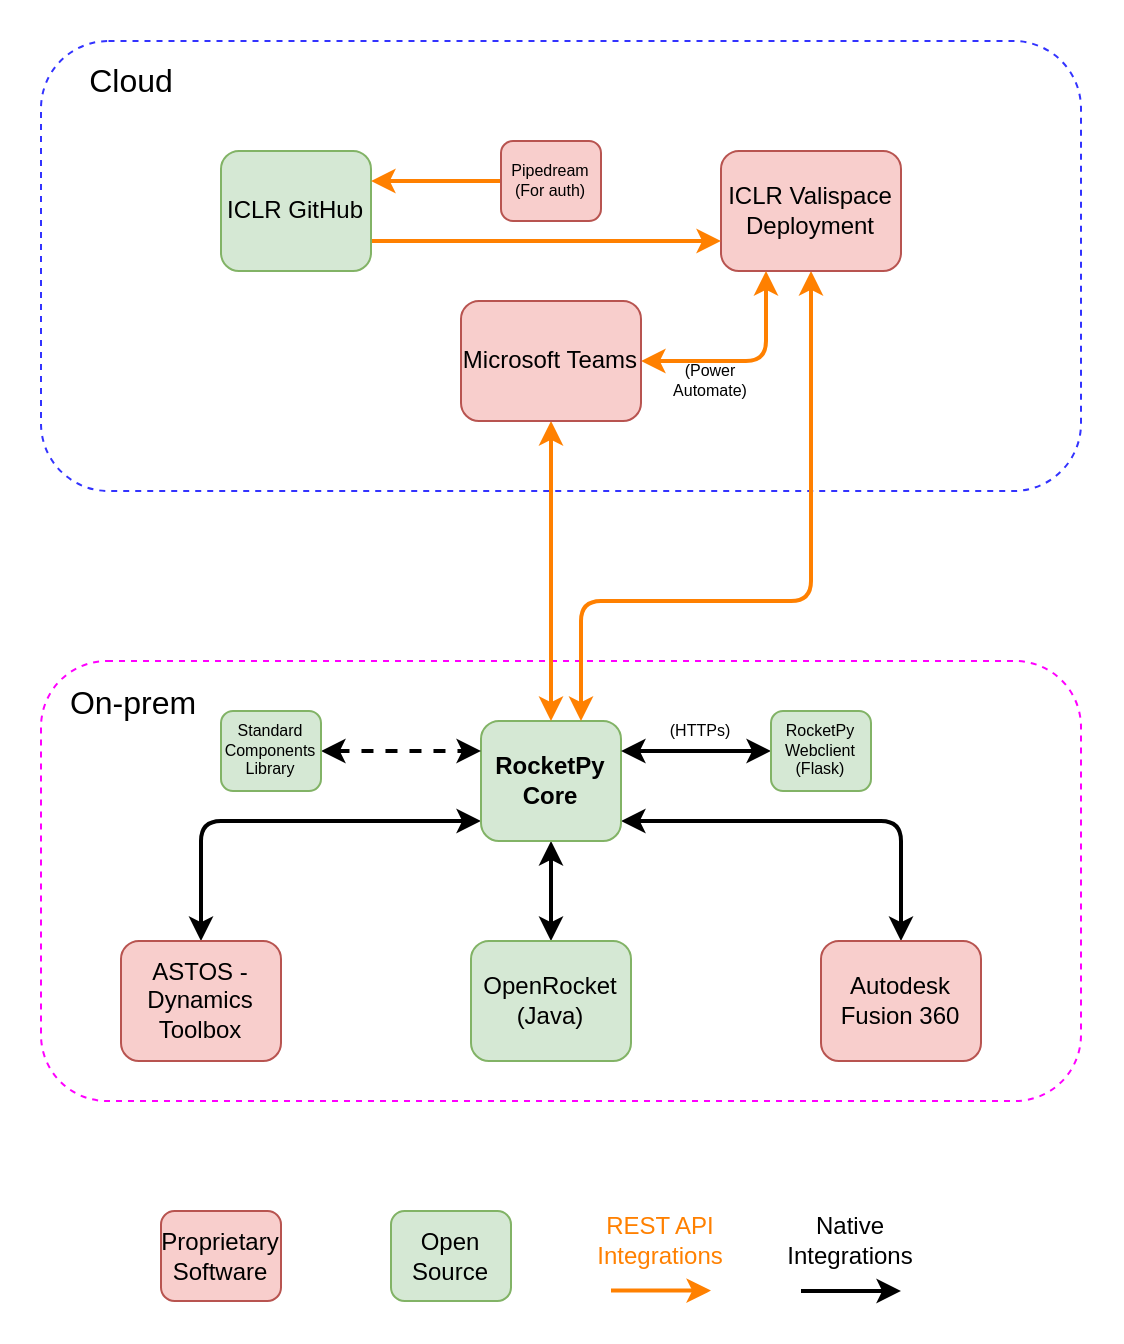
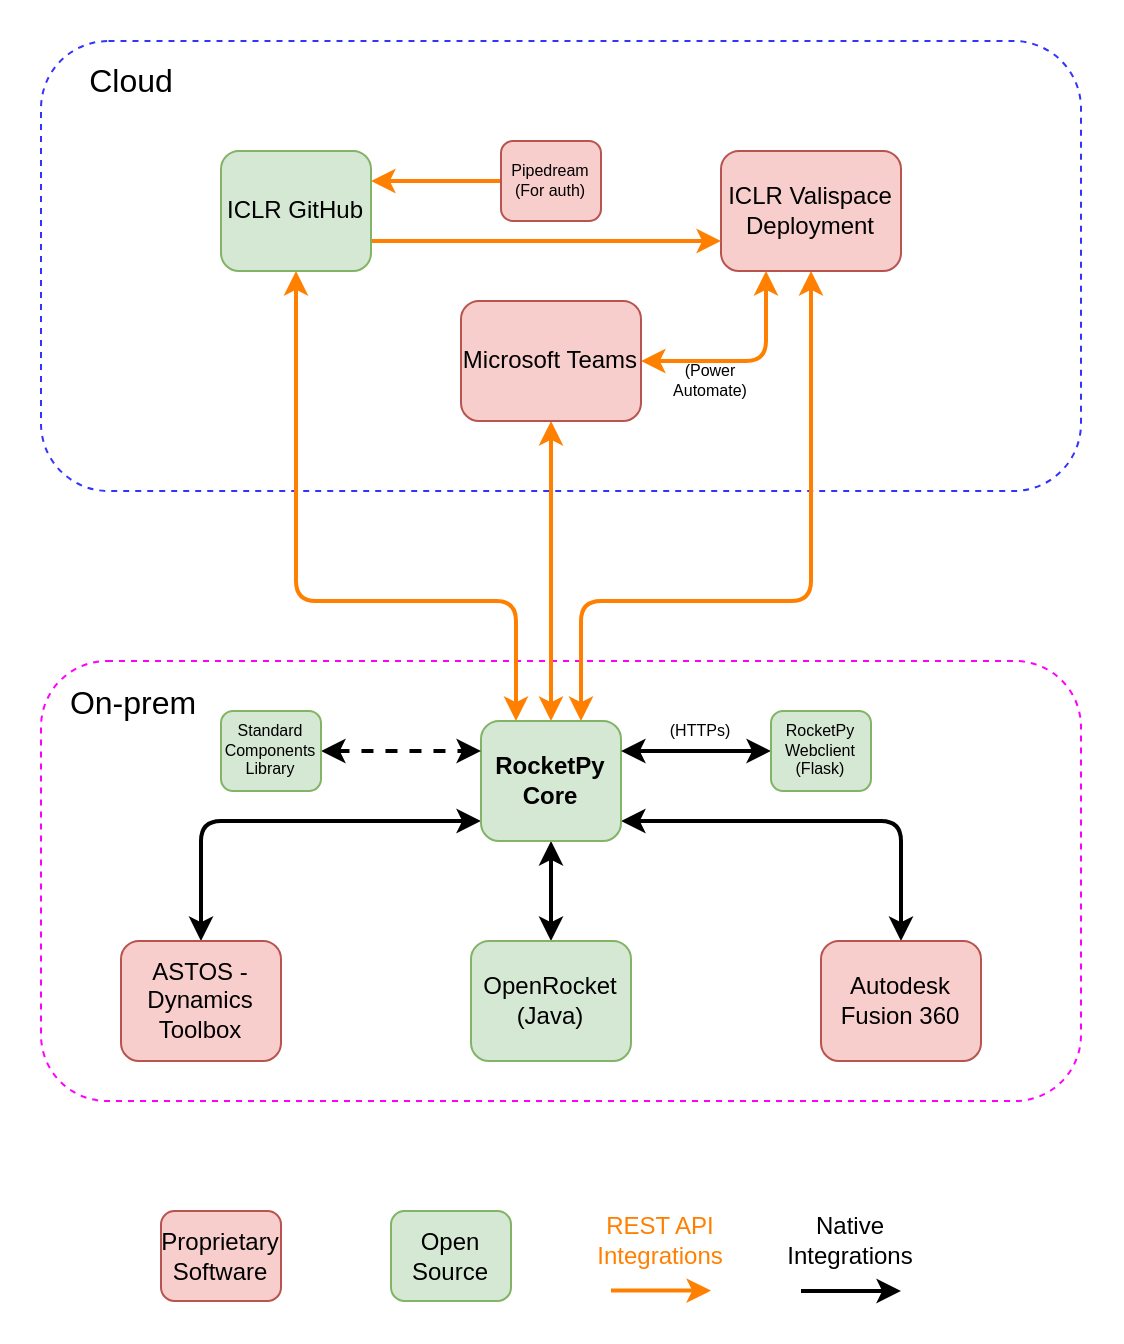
+ <mxCell id="12" style="edgeStyle=orthogonalEdgeStyle;rounded=1;orthogonalLoop=1;jettySize=auto;html=1;entryX=0.25;entryY=0;entryDx=0;entryDy=0;fontSize=8;startArrow=classic;startFill=1;strokeColor=#FF8000;strokeWidth=2;" parent="1" source="13" target="7" edge="1"><mxGeometry relative="1" as="geometry"><Array as="points"><mxPoint x="148" y="300" /><mxPoint x="258" y="300" /></Array></mxGeometry></mxCell>
